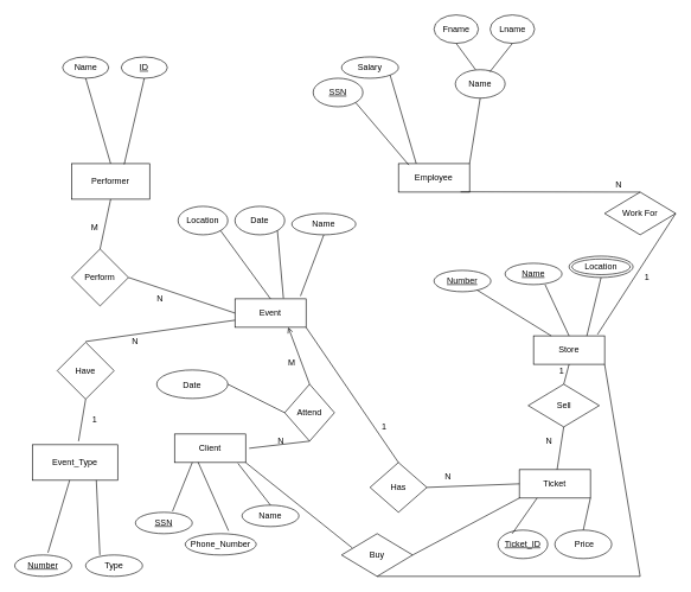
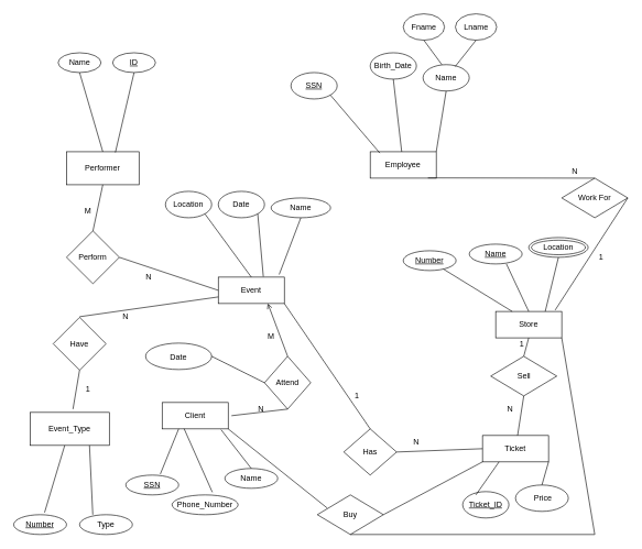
- <mxCell id="27" value="Salary" style="ellipse;whiteSpace=wrap;html=1;" parent="1" vertex="1"><mxGeometry x="480" y="79" width="80" height="30" as="geometry" /></mxCell>
+ <mxCell id="10" value="Birth_Date" style="ellipse;align=center;fontStyle=0;whiteSpace=wrap;" parent="1" vertex="1"><mxGeometry x="560" y="79" width="70" height="40" as="geometry" /></mxCell>
- <mxCell id="47" value="" style="endArrow=none;html=1;entryX=1;entryY=1;entryDx=0;entryDy=0;exitX=0.25;exitY=0;exitDx=0;exitDy=0;" parent="1" source="2" target="27" edge="1"><mxGeometry width="50" height="50" relative="1" as="geometry"><mxPoint x="515" y="199" as="sourcePoint" /><mxPoint x="565" y="149" as="targetPoint" /></mxGeometry></mxCell>
+ <mxCell id="17" value="" style="endArrow=none;html=1;rounded=0;entryX=0.5;entryY=1;entryDx=0;entryDy=0;" parent="1" source="2" target="10" edge="1"><mxGeometry relative="1" as="geometry"><mxPoint x="490" y="439" as="sourcePoint" /><mxPoint x="650" y="439" as="targetPoint" /></mxGeometry></mxCell>
- <mxCell id="21" value="&amp;nbsp;Price" style="ellipse;whiteSpace=wrap;html=1;" parent="1" vertex="1"><mxGeometry x="780" y="744" width="80" height="40" as="geometry" /></mxCell>
+ <mxCell id="21" value="&amp;nbsp;Price" style="ellipse;whiteSpace=wrap;html=1;" parent="1" vertex="1"><mxGeometry x="780" y="734" width="80" height="40" as="geometry" /></mxCell>
